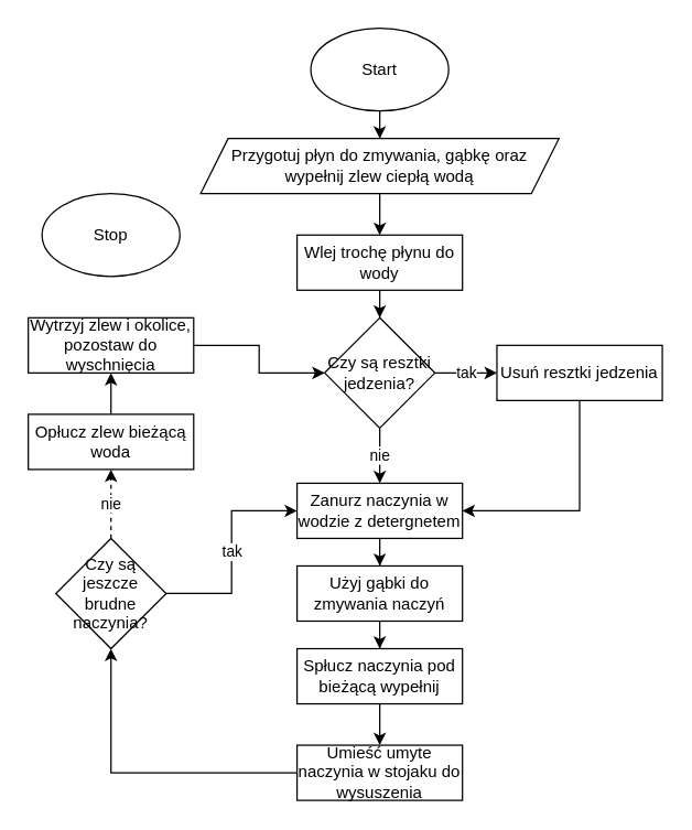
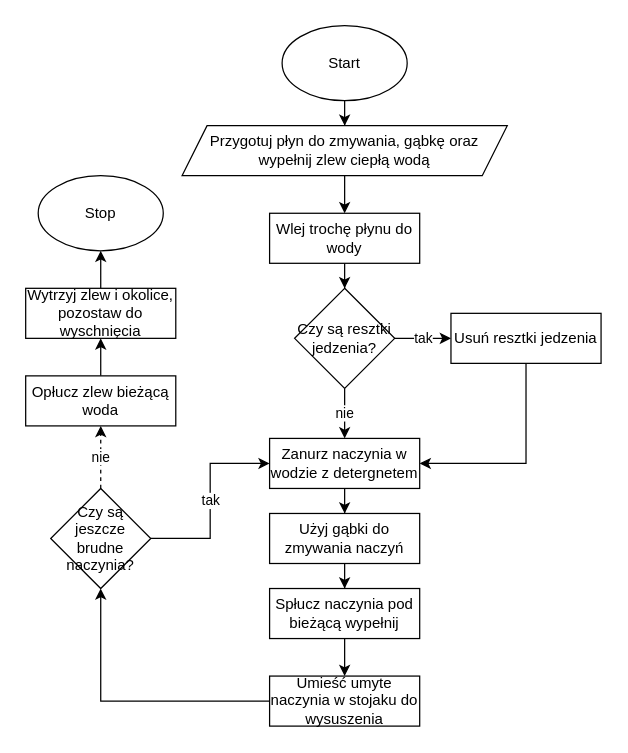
- <mxCell id="25" style="edgeStyle=orthogonalEdgeStyle;rounded=0;orthogonalLoop=1;jettySize=auto;html=1;" parent="1" source="26" target="14" edge="1"><mxGeometry relative="1" as="geometry" /></mxCell>
+ <mxCell id="25" style="edgeStyle=orthogonalEdgeStyle;rounded=0;orthogonalLoop=1;jettySize=auto;html=1;entryX=0.5;entryY=1;entryDx=0;entryDy=0;" parent="1" source="26" target="4" edge="1"><mxGeometry relative="1" as="geometry" /></mxCell>
